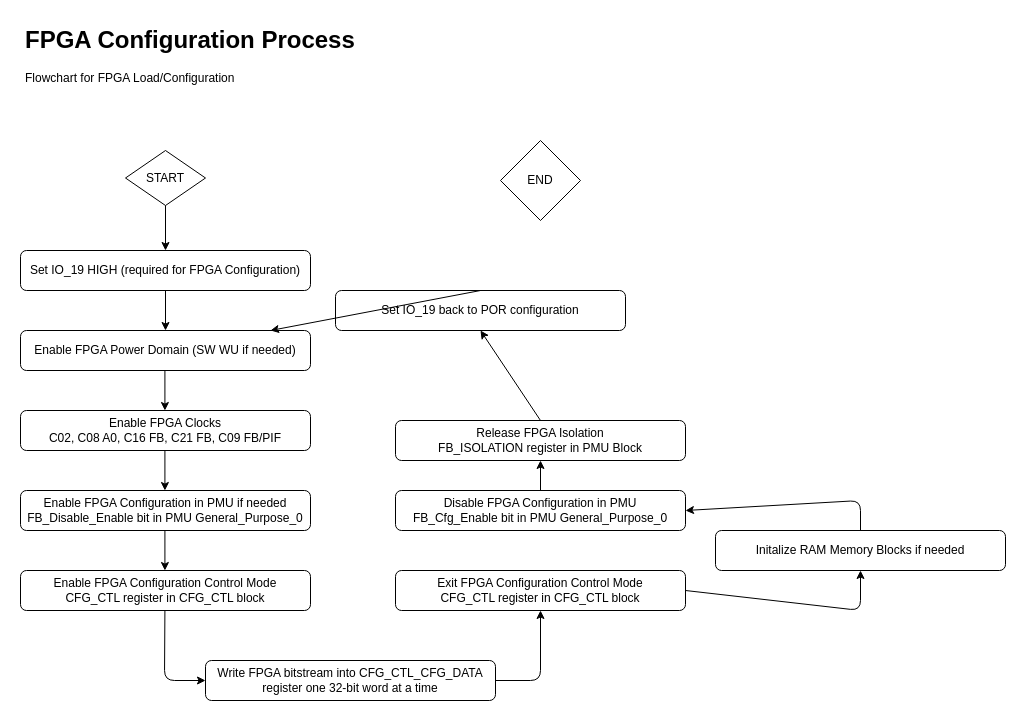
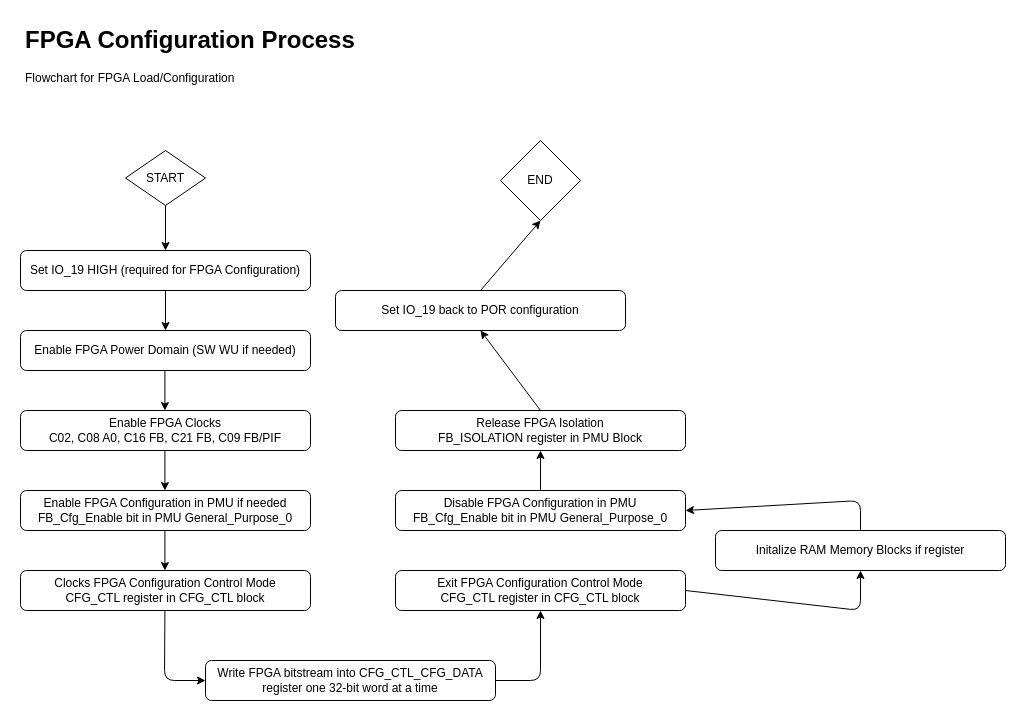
- <mxCell id="25" value="" style="endArrow=classic;html=1;exitX=0.5;exitY=0;exitDx=0;exitDy=0;" edge="1" parent="1" source="12" target="3"><mxGeometry width="50" height="50" relative="1" as="geometry"><mxPoint x="255" y="380" as="sourcePoint" /><mxPoint x="255" y="420" as="targetPoint" /></mxGeometry></mxCell>
+ <mxCell id="25" value="" style="endArrow=classic;html=1;exitX=0.5;exitY=0;exitDx=0;exitDy=0;entryX=0.5;entryY=1;entryDx=0;entryDy=0;" edge="1" parent="1" source="12" target="14"><mxGeometry width="50" height="50" relative="1" as="geometry"><mxPoint x="255" y="380" as="sourcePoint" /><mxPoint x="255" y="420" as="targetPoint" /></mxGeometry></mxCell>
- <mxCell id="11" value="&lt;div&gt;Release FPGA Isolation&lt;/div&gt;&lt;div&gt;FB_ISOLATION register in PMU Block&lt;br&gt;&lt;/div&gt;" style="rounded=1;whiteSpace=wrap;html=1;" vertex="1" parent="1"><mxGeometry x="395" y="420" width="290" height="40" as="geometry" /></mxCell>
+ <mxCell id="11" value="&lt;div&gt;Release FPGA Isolation&lt;/div&gt;&lt;div&gt;FB_ISOLATION register in PMU Block&lt;br&gt;&lt;/div&gt;" style="rounded=1;whiteSpace=wrap;html=1;" vertex="1" parent="1"><mxGeometry x="395" y="410" width="290" height="40" as="geometry" /></mxCell>
- <mxCell id="5" value="&lt;div&gt;Enable FPGA Configuration in PMU if needed&lt;/div&gt;&lt;div&gt;FB_Disable_Enable bit in PMU General_Purpose_0&lt;br&gt;&lt;/div&gt;" style="rounded=1;whiteSpace=wrap;html=1;" vertex="1" parent="1"><mxGeometry x="20" y="490" width="290" height="40" as="geometry" /></mxCell>
+ <mxCell id="5" value="&lt;div&gt;Enable FPGA Configuration in PMU if needed&lt;/div&gt;&lt;div&gt;FB_Cfg_Enable bit in PMU General_Purpose_0&lt;br&gt;&lt;/div&gt;" style="rounded=1;whiteSpace=wrap;html=1;" vertex="1" parent="1"><mxGeometry x="20" y="490" width="290" height="40" as="geometry" /></mxCell>
- <mxCell id="9" value="Initalize RAM Memory Blocks if needed" style="rounded=1;whiteSpace=wrap;html=1;" vertex="1" parent="1"><mxGeometry x="715" y="530" width="290" height="40" as="geometry" /></mxCell>
+ <mxCell id="9" value="Initalize RAM Memory Blocks if register" style="rounded=1;whiteSpace=wrap;html=1;" vertex="1" parent="1"><mxGeometry x="715" y="530" width="290" height="40" as="geometry" /></mxCell>
- <mxCell id="6" value="&lt;div&gt;Enable FPGA Configuration Control Mode&lt;br&gt;&lt;/div&gt;&lt;div&gt;CFG_CTL register in CFG_CTL block&lt;br&gt;&lt;/div&gt;" style="rounded=1;whiteSpace=wrap;html=1;" vertex="1" parent="1"><mxGeometry x="20" y="570" width="290" height="40" as="geometry" /></mxCell>
+ <mxCell id="6" value="&lt;div&gt;Clocks FPGA Configuration Control Mode&lt;br&gt;&lt;/div&gt;&lt;div&gt;CFG_CTL register in CFG_CTL block&lt;br&gt;&lt;/div&gt;" style="rounded=1;whiteSpace=wrap;html=1;" vertex="1" parent="1"><mxGeometry x="20" y="570" width="290" height="40" as="geometry" /></mxCell>
